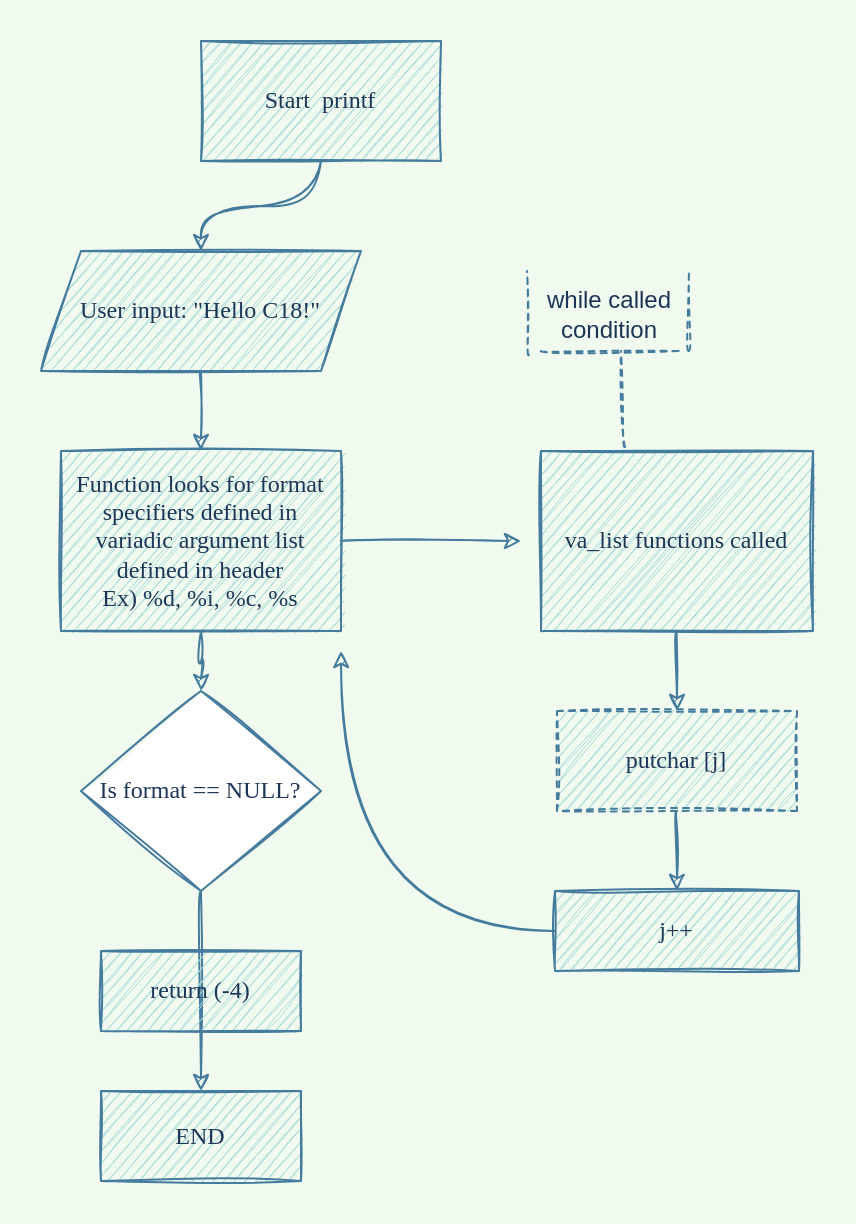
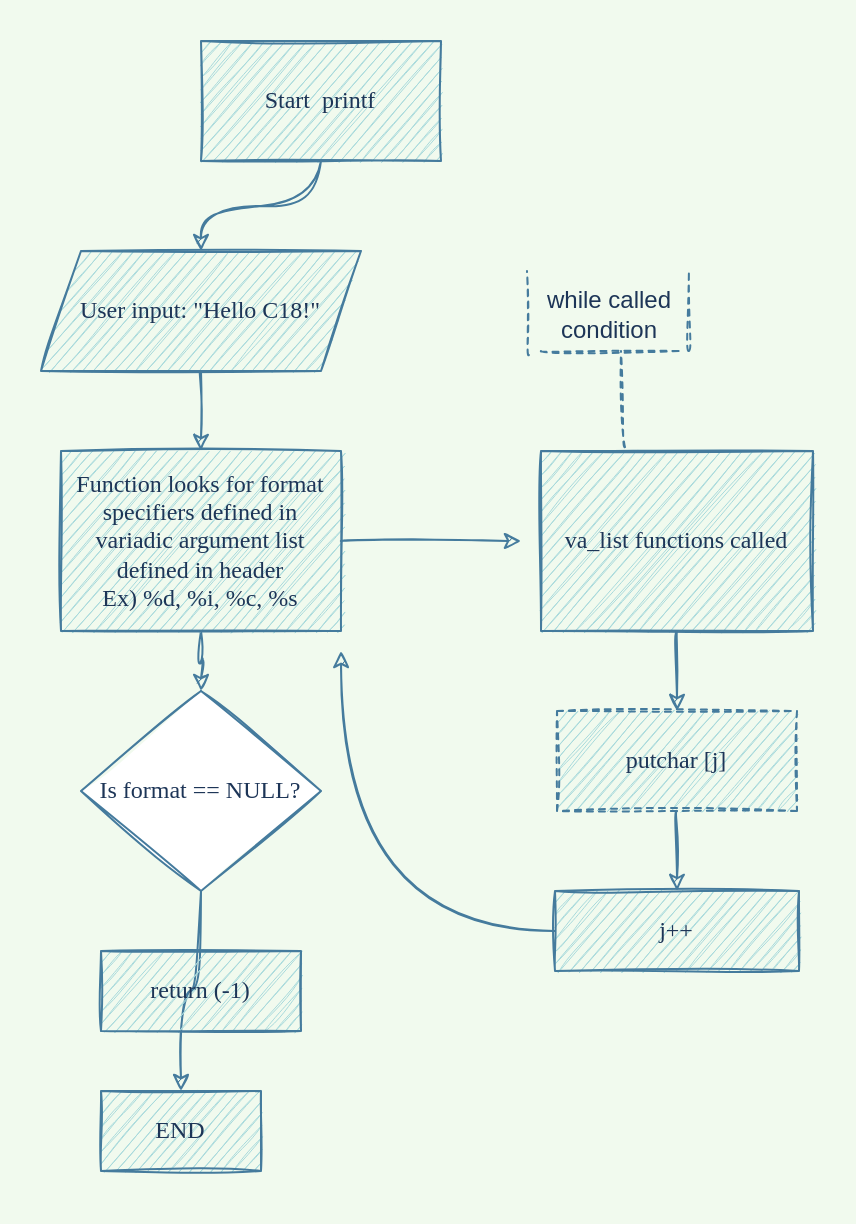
- <mxCell id="10" value="return (-4)" style="rounded=0;whiteSpace=wrap;html=1;fontFamily=Tahoma;fontSize=12;fillColor=#A8DADC;strokeColor=#457B9D;fontColor=#1D3557;sketch=1;" vertex="1" parent="1"><mxGeometry x="50" y="475" width="100" height="40" as="geometry" /></mxCell>
+ <mxCell id="10" value="return (-1)" style="rounded=0;whiteSpace=wrap;html=1;fontFamily=Tahoma;fontSize=12;fillColor=#A8DADC;strokeColor=#457B9D;fontColor=#1D3557;sketch=1;" vertex="1" parent="1"><mxGeometry x="50" y="475" width="100" height="40" as="geometry" /></mxCell>
- <mxCell id="12" value="END" style="rounded=0;whiteSpace=wrap;html=1;fontFamily=Tahoma;fontSize=12;fillColor=#A8DADC;strokeColor=#457B9D;fontColor=#1D3557;sketch=1;" vertex="1" parent="1"><mxGeometry x="50" y="545" width="100" height="45" as="geometry" /></mxCell>
+ <mxCell id="12" value="END" style="rounded=0;whiteSpace=wrap;html=1;fontFamily=Tahoma;fontSize=12;fillColor=#A8DADC;strokeColor=#457B9D;fontColor=#1D3557;sketch=1;" vertex="1" parent="1"><mxGeometry x="50" y="545" width="80" height="40" as="geometry" /></mxCell>
